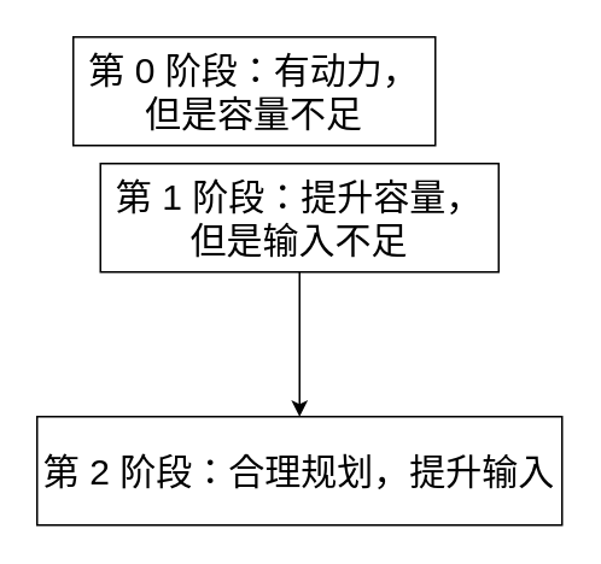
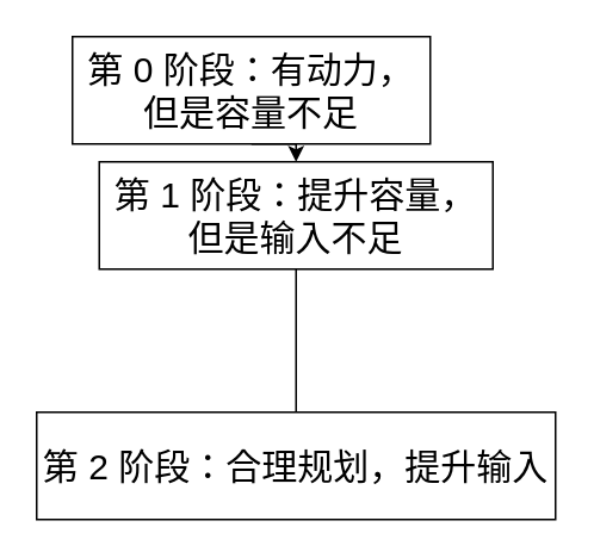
+ <mxCell id="2" style="edgeStyle=orthogonalEdgeStyle;rounded=0;orthogonalLoop=1;jettySize=auto;html=1;exitX=0.5;exitY=1;exitDx=0;exitDy=0;entryX=0.5;entryY=0;entryDx=0;entryDy=0;" edge="1" parent="1" source="3" target="5"><mxGeometry relative="1" as="geometry" /></mxCell>
- <mxCell id="4" style="edgeStyle=orthogonalEdgeStyle;rounded=0;orthogonalLoop=1;jettySize=auto;html=1;exitX=0.5;exitY=1;exitDx=0;exitDy=0;entryX=0.5;entryY=0;entryDx=0;entryDy=0;" edge="1" parent="1" source="5" target="6"><mxGeometry relative="1" as="geometry" /></mxCell>
+ <mxCell id="4" style="edgeStyle=orthogonalEdgeStyle;rounded=0;orthogonalLoop=1;jettySize=auto;html=1;exitX=0.5;exitY=1;exitDx=0;exitDy=0;entryX=0.5;entryY=0;entryDx=0;entryDy=0;endArrow=none;" edge="1" parent="1" source="5" target="6"><mxGeometry relative="1" as="geometry" /></mxCell>
